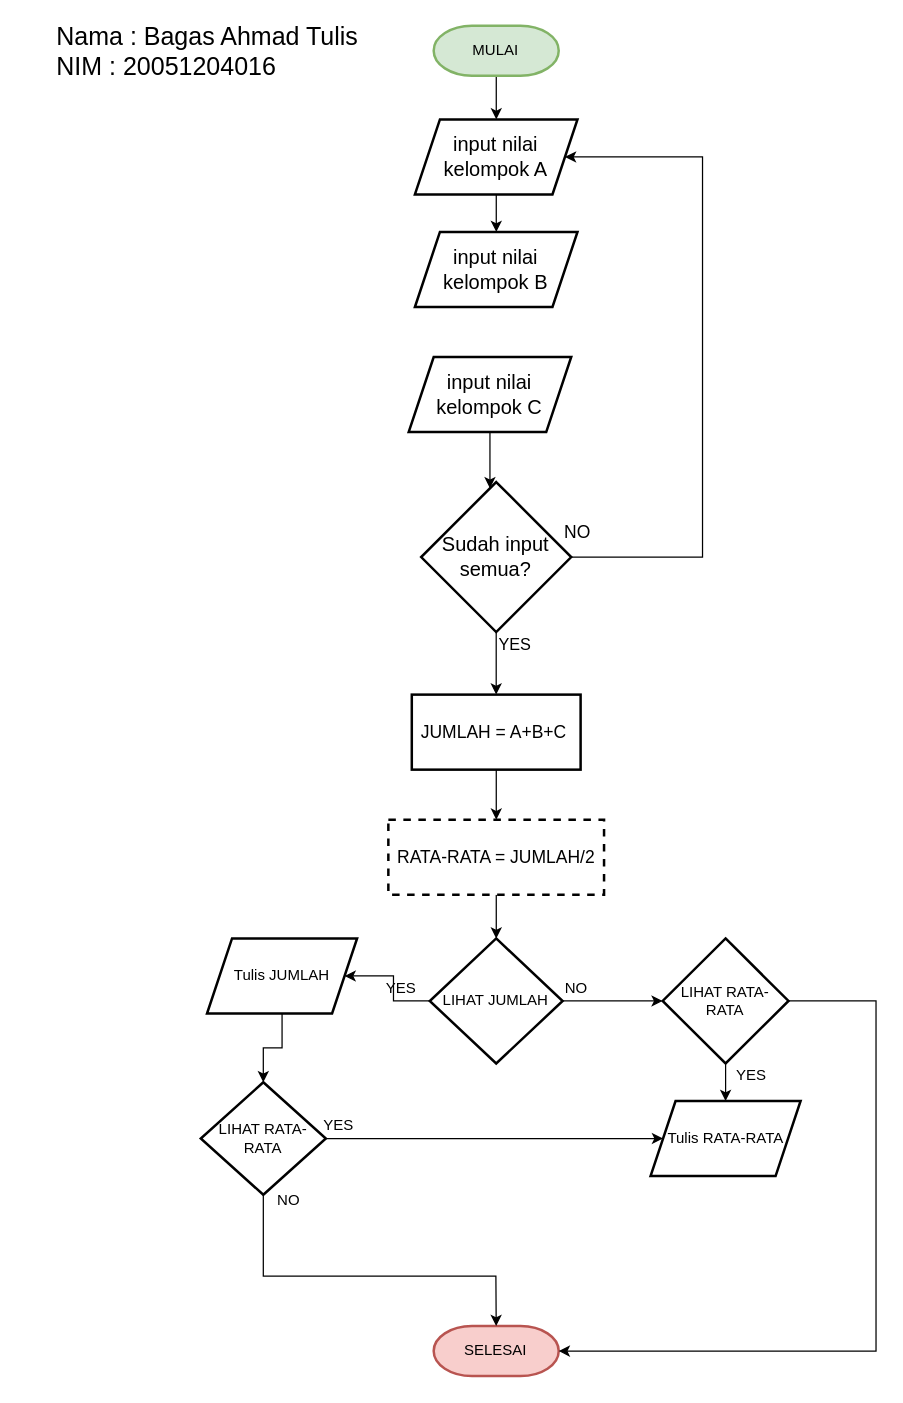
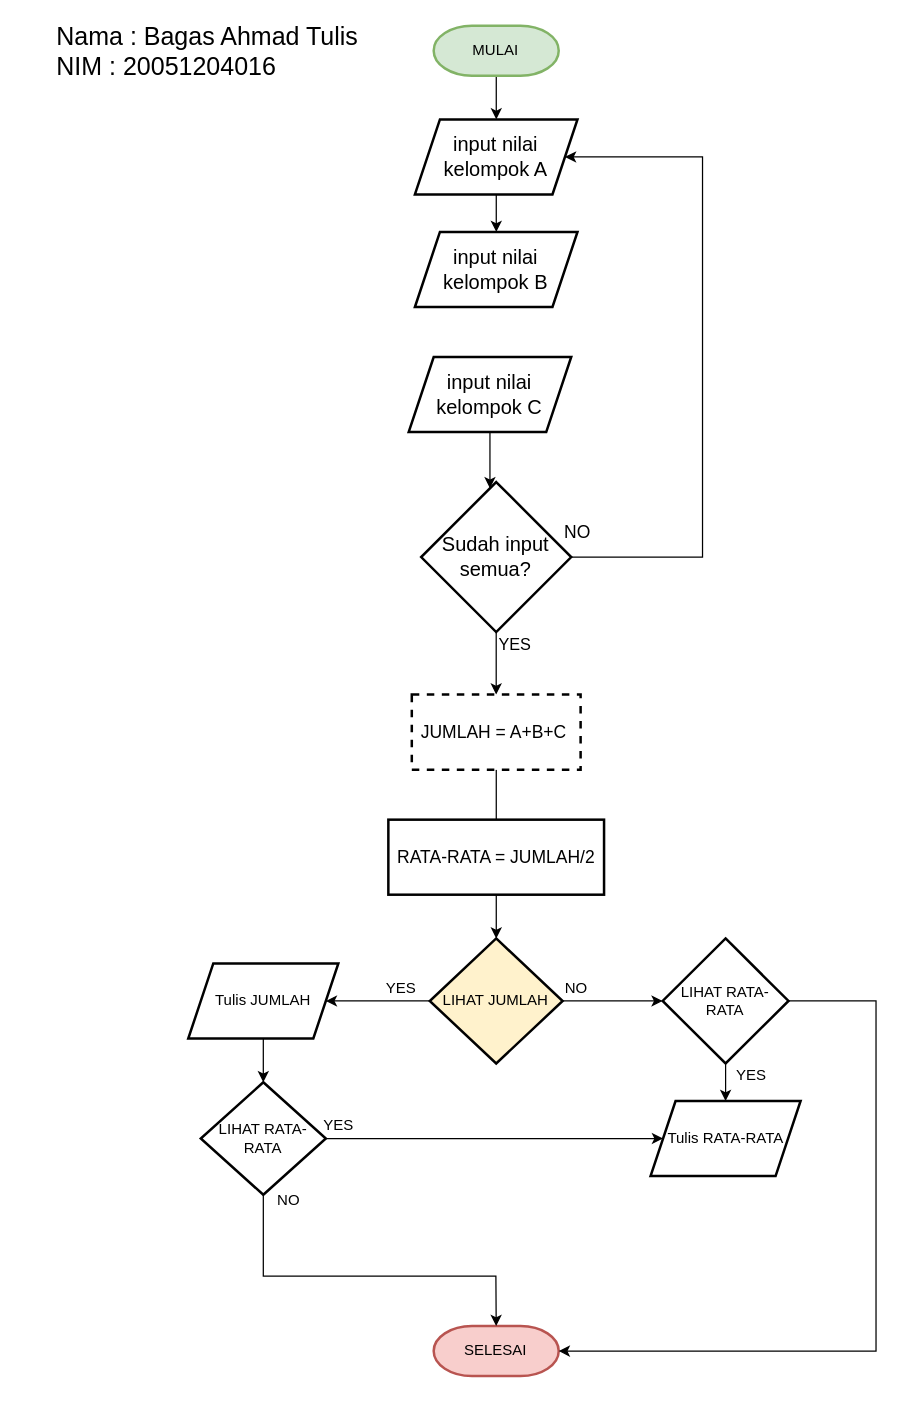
- <mxCell id="15" value="&lt;font style=&quot;font-size: 14px&quot;&gt;JUMLAH = A+B+C&amp;nbsp;&lt;/font&gt;" style="whiteSpace=wrap;html=1;strokeWidth=2;" vertex="1" parent="1"><mxGeometry x="328.75" y="555" width="135" height="60" as="geometry" /></mxCell>
+ <mxCell id="15" value="&lt;font style=&quot;font-size: 14px&quot;&gt;JUMLAH = A+B+C&amp;nbsp;&lt;/font&gt;" style="whiteSpace=wrap;html=1;strokeWidth=2;dashed=1;" vertex="1" parent="1"><mxGeometry x="328.75" y="555" width="135" height="60" as="geometry" /></mxCell>
- <mxCell id="14" value="" style="edgeStyle=orthogonalEdgeStyle;rounded=0;orthogonalLoop=1;jettySize=auto;html=1;" edge="1" parent="1" source="15" target="18"><mxGeometry relative="1" as="geometry" /></mxCell>
+ <mxCell id="14" value="" style="edgeStyle=orthogonalEdgeStyle;rounded=0;orthogonalLoop=1;jettySize=auto;html=1;endArrow=none;" edge="1" parent="1" source="15" target="18"><mxGeometry relative="1" as="geometry" /></mxCell>
- <mxCell id="18" value="&lt;font style=&quot;font-size: 14px&quot;&gt;RATA-RATA = JUMLAH/2&lt;/font&gt;" style="whiteSpace=wrap;html=1;strokeWidth=2;dashed=1;" vertex="1" parent="1"><mxGeometry x="310" y="655" width="172.5" height="60" as="geometry" /></mxCell>
+ <mxCell id="18" value="&lt;font style=&quot;font-size: 14px&quot;&gt;RATA-RATA = JUMLAH/2&lt;/font&gt;" style="whiteSpace=wrap;html=1;strokeWidth=2;" vertex="1" parent="1"><mxGeometry x="310" y="655" width="172.5" height="60" as="geometry" /></mxCell>
- <mxCell id="23" value="Tulis JUMLAH" style="shape=parallelogram;perimeter=parallelogramPerimeter;whiteSpace=wrap;html=1;fixedSize=1;strokeWidth=2;" vertex="1" parent="1"><mxGeometry x="165.005" y="750" width="120" height="60" as="geometry" /></mxCell>
+ <mxCell id="23" value="Tulis JUMLAH" style="shape=parallelogram;perimeter=parallelogramPerimeter;whiteSpace=wrap;html=1;fixedSize=1;strokeWidth=2;" vertex="1" parent="1"><mxGeometry x="150.005" y="770" width="120" height="60" as="geometry" /></mxCell>
- <mxCell id="21" value="LIHAT JUMLAH" style="rhombus;whiteSpace=wrap;html=1;strokeWidth=2;" vertex="1" parent="1"><mxGeometry x="343.13" y="750" width="106.25" height="100" as="geometry" /></mxCell>
+ <mxCell id="21" value="LIHAT JUMLAH" style="rhombus;whiteSpace=wrap;html=1;strokeWidth=2;fillColor=#fff2cc;" vertex="1" parent="1"><mxGeometry x="343.13" y="750" width="106.25" height="100" as="geometry" /></mxCell>
